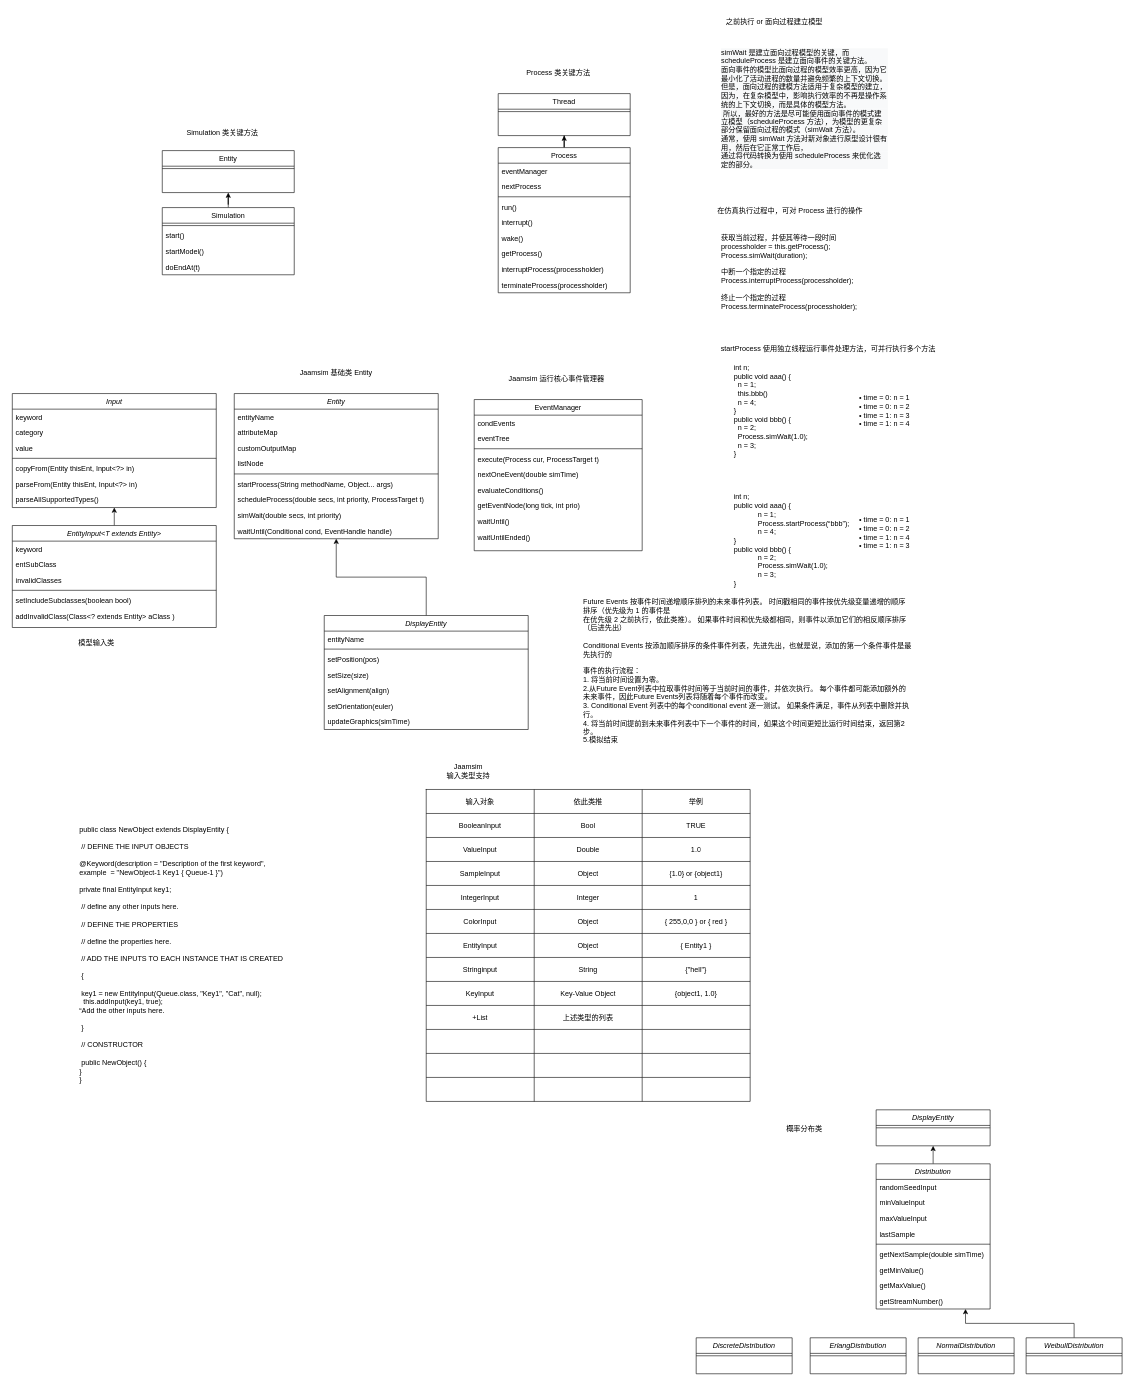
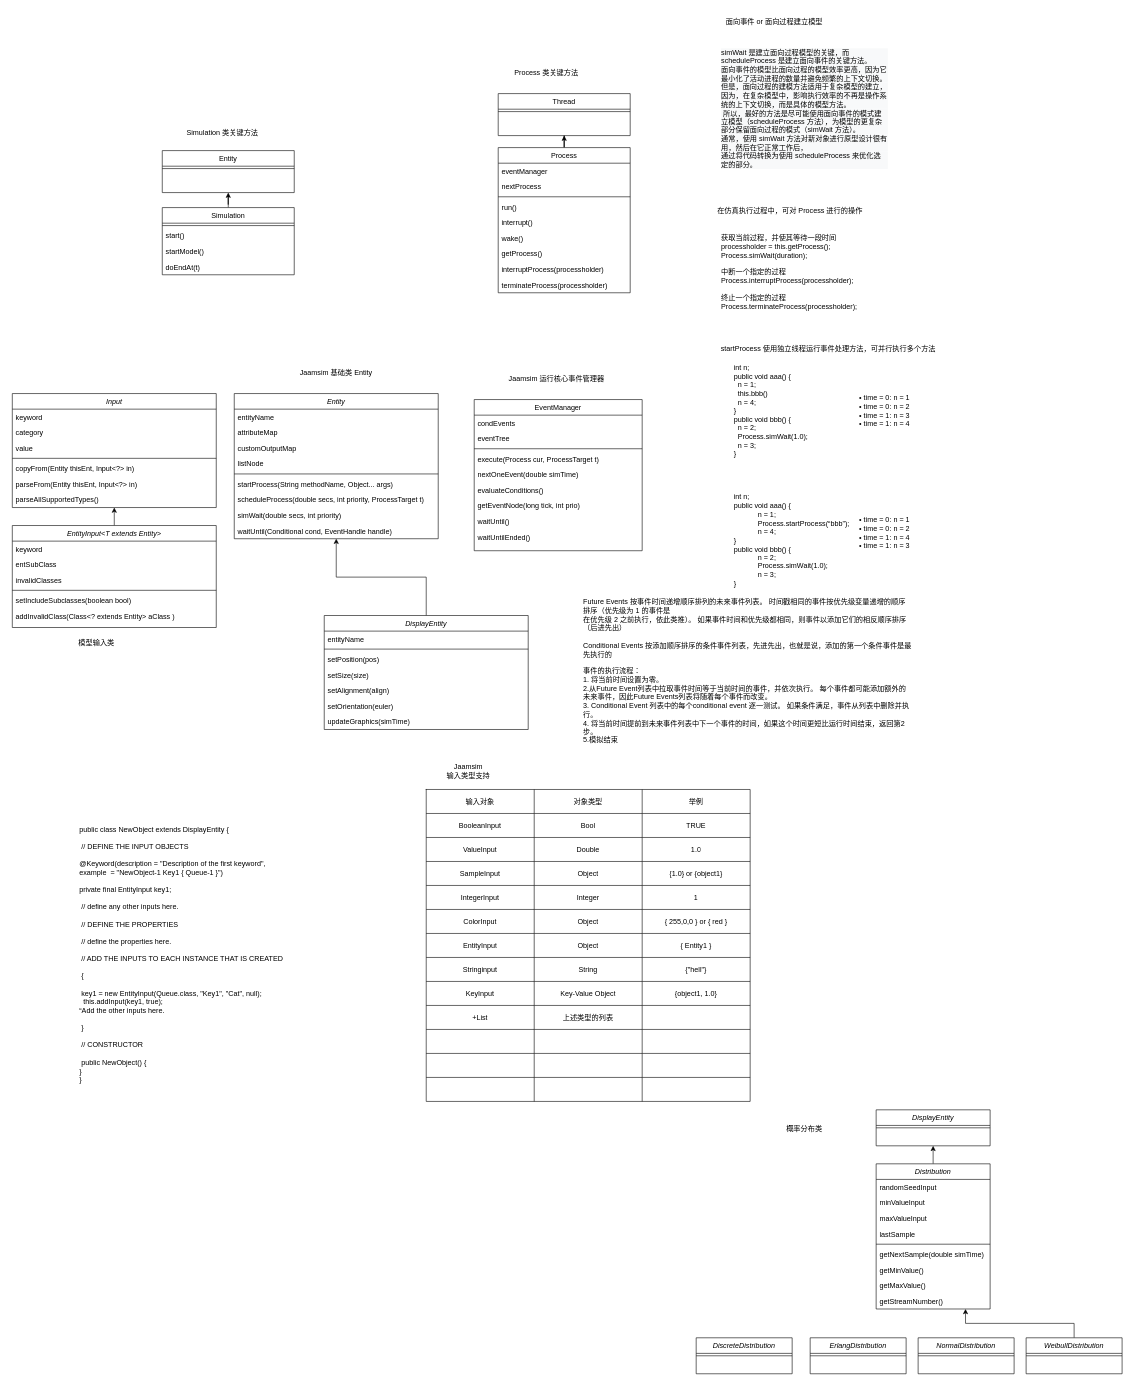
- <mxCell id="159" value="之前执行 or 面向过程建立模型" style="text;html=1;align=center;verticalAlign=middle;resizable=0;points=[];autosize=1;strokeColor=none;fillColor=none;" vertex="1" parent="1"><mxGeometry x="1200" y="20" width="180" height="30" as="geometry" /></mxCell>
+ <mxCell id="159" value="面向事件 or 面向过程建立模型" style="text;html=1;align=center;verticalAlign=middle;resizable=0;points=[];autosize=1;strokeColor=none;fillColor=none;" vertex="1" parent="1"><mxGeometry x="1200" y="20" width="180" height="30" as="geometry" /></mxCell>
- <mxCell id="156" value="Process 类关键方法" style="text;html=1;align=center;verticalAlign=middle;resizable=0;points=[];autosize=1;strokeColor=none;fillColor=none;" vertex="1" parent="1"><mxGeometry x="865" y="105" width="130" height="30" as="geometry" /></mxCell>
+ <mxCell id="156" value="Process 类关键方法" style="text;html=1;align=center;verticalAlign=middle;resizable=0;points=[];autosize=1;strokeColor=none;fillColor=none;" vertex="1" parent="1"><mxGeometry x="845" y="105" width="130" height="30" as="geometry" /></mxCell>
- <mxCell id="55" value="依此类推" style="shape=partialRectangle;html=1;whiteSpace=wrap;connectable=0;overflow=hidden;fillColor=none;top=0;left=0;bottom=0;right=0;pointerEvents=1;" vertex="1" parent="53"><mxGeometry x="180" width="180" height="40" as="geometry"><mxRectangle width="180" height="40" as="alternateBounds" /></mxGeometry></mxCell>
+ <mxCell id="55" value="对象类型" style="shape=partialRectangle;html=1;whiteSpace=wrap;connectable=0;overflow=hidden;fillColor=none;top=0;left=0;bottom=0;right=0;pointerEvents=1;" vertex="1" parent="53"><mxGeometry x="180" width="180" height="40" as="geometry"><mxRectangle width="180" height="40" as="alternateBounds" /></mxGeometry></mxCell>
